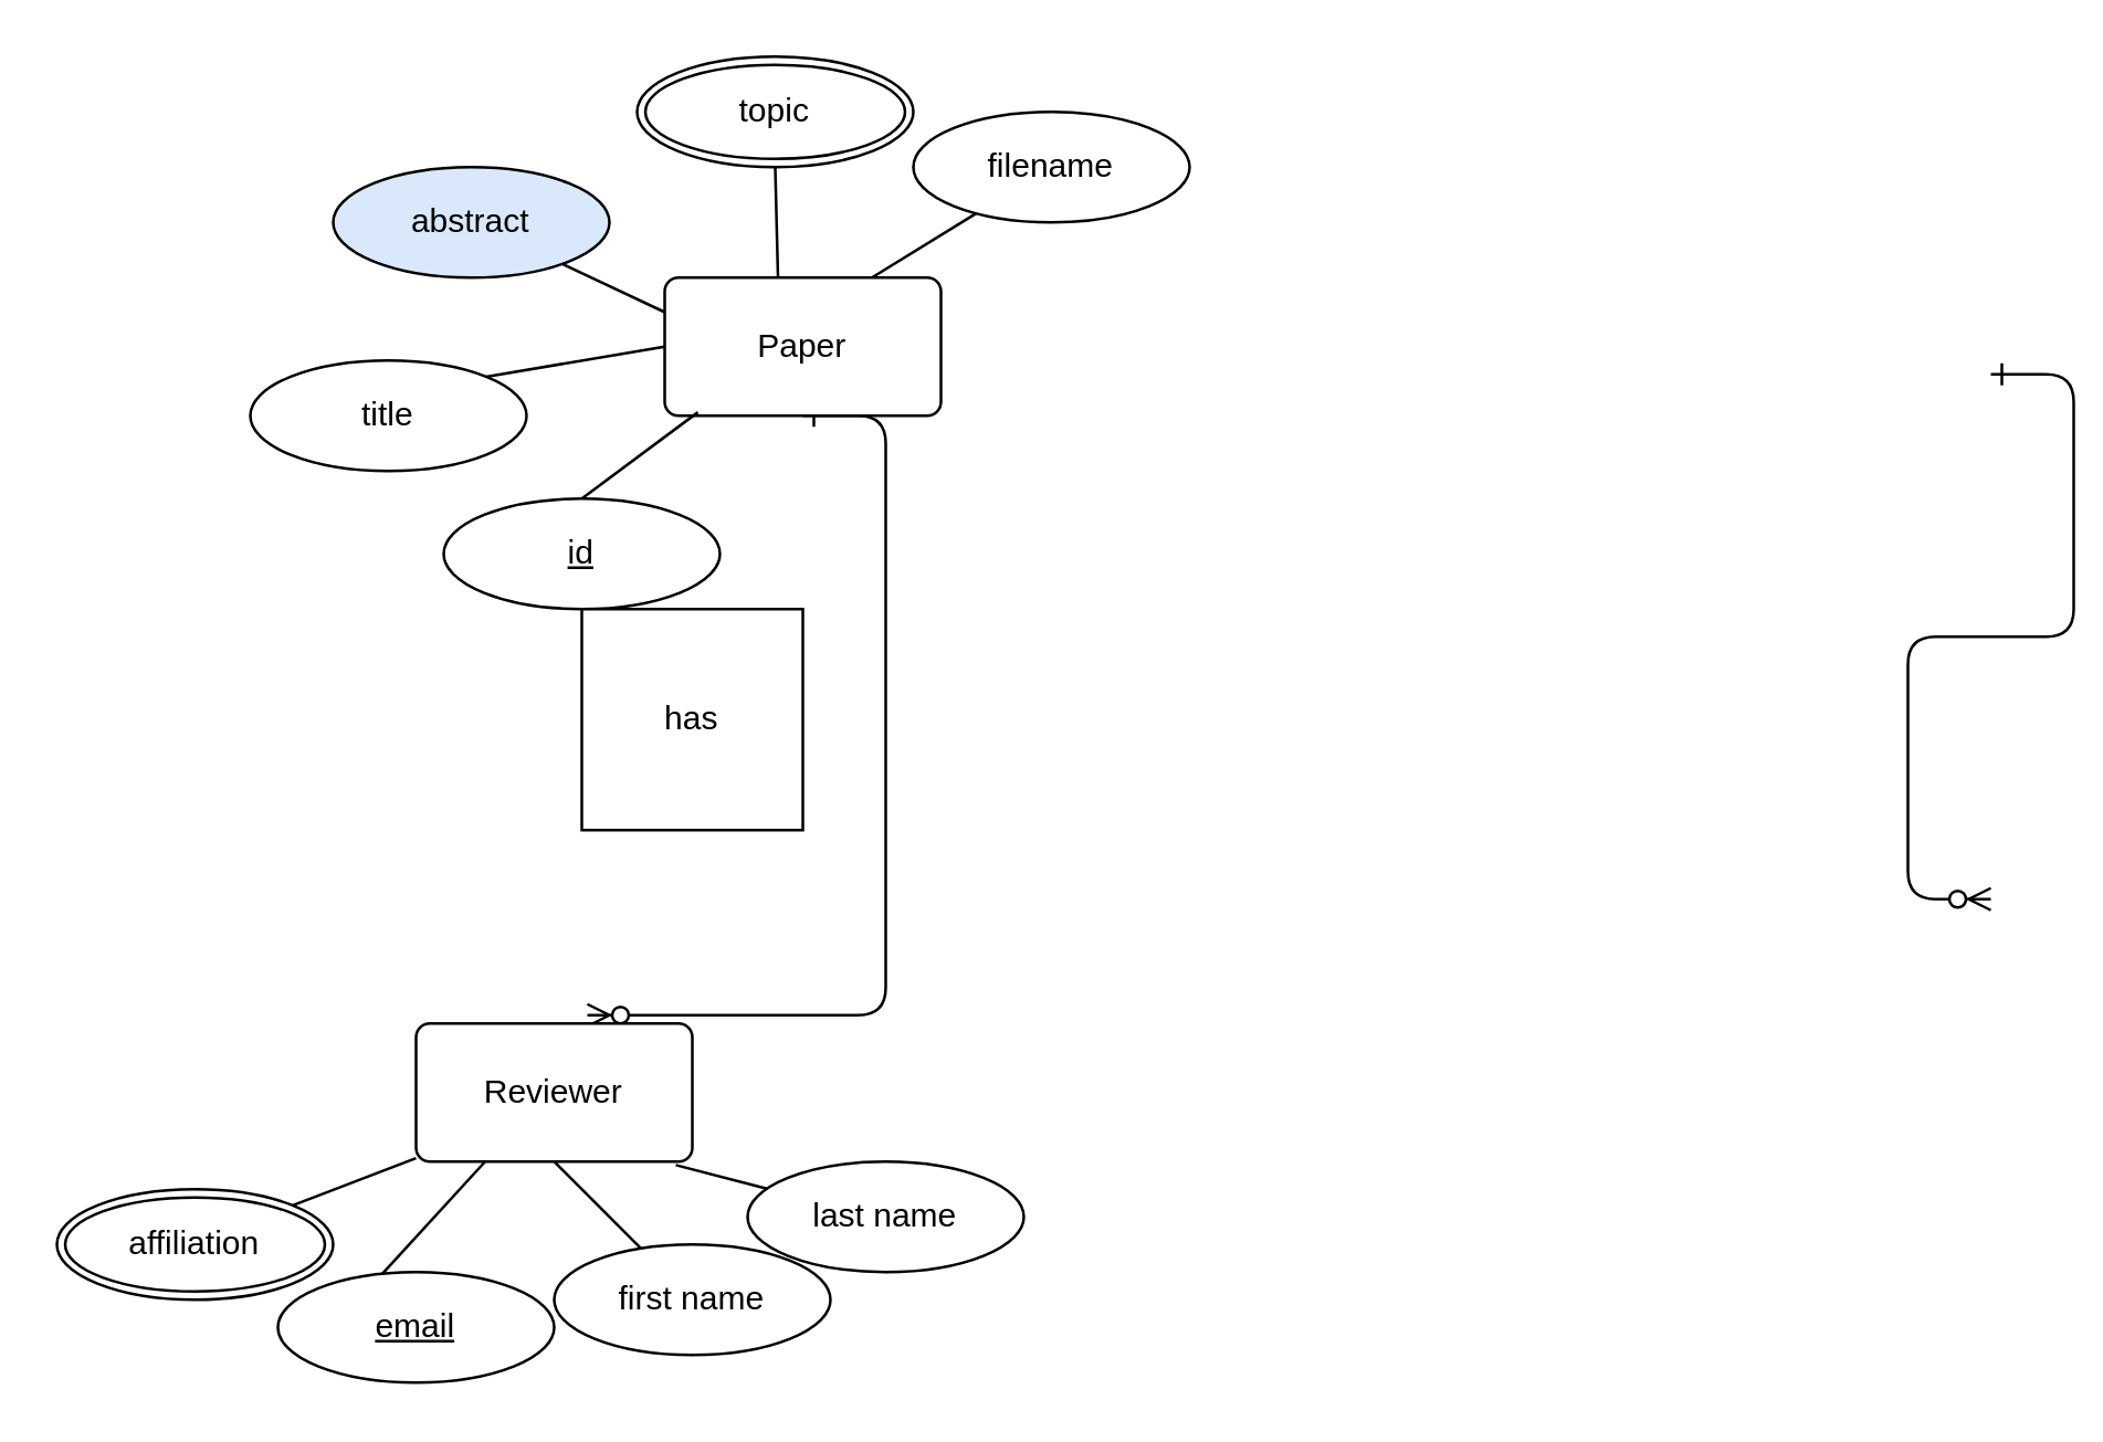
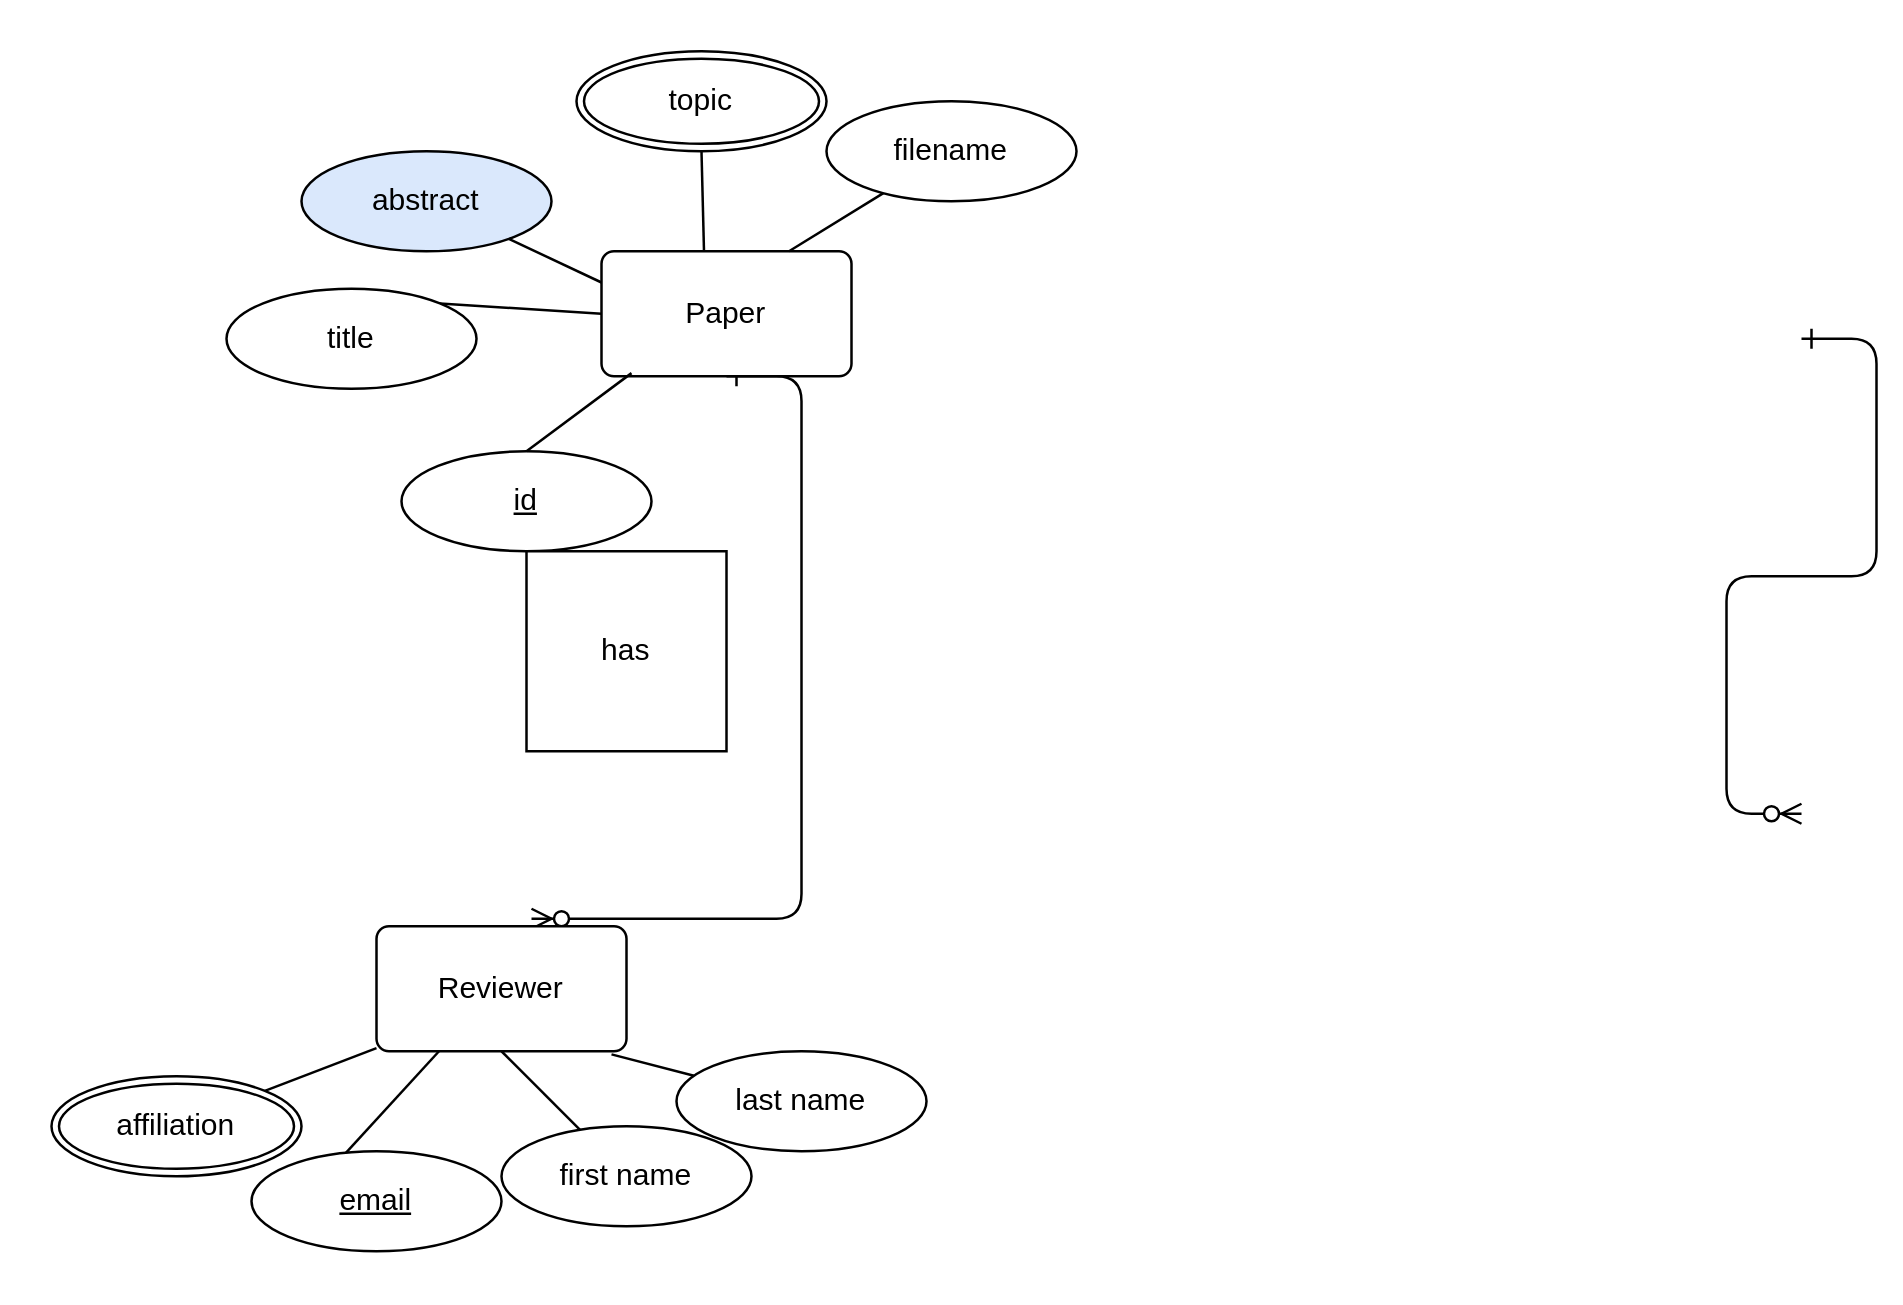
- <mxCell id="14" value="title" style="ellipse;whiteSpace=wrap;html=1;align=center;" vertex="1" parent="1"><mxGeometry x="90" y="130" width="100" height="40" as="geometry" /></mxCell>
+ <mxCell id="14" value="title" style="ellipse;whiteSpace=wrap;html=1;align=center;" vertex="1" parent="1"><mxGeometry x="90" y="115" width="100" height="40" as="geometry" /></mxCell>
